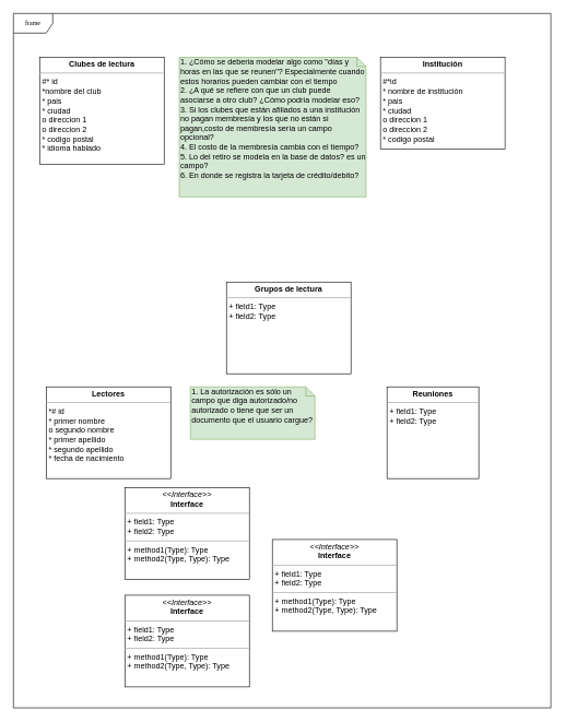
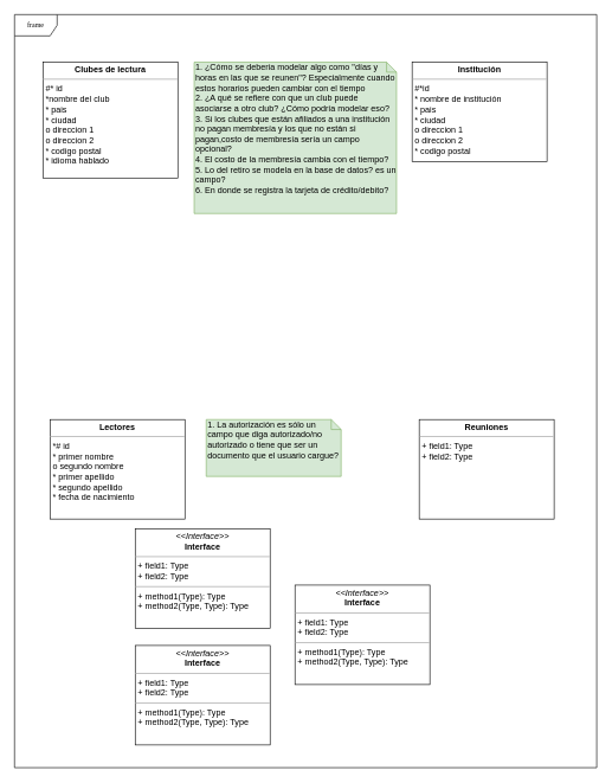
- <mxCell id="10" value="&lt;p style=&quot;margin: 0px ; margin-top: 4px ; text-align: center&quot;&gt;&lt;b&gt;Grupos de lectura&lt;/b&gt;&lt;/p&gt;&lt;hr size=&quot;1&quot;&gt;&lt;p style=&quot;margin: 0px ; margin-left: 4px&quot;&gt;+ field1: Type&lt;br&gt;+ field2: Type&lt;/p&gt;" style="verticalAlign=top;align=left;overflow=fill;fontSize=12;fontFamily=Helvetica;html=1;rounded=0;shadow=0;comic=0;labelBackgroundColor=none;strokeColor=#000000;strokeWidth=1;fillColor=#ffffff;" parent="1" vertex="1"><mxGeometry x="345" y="430" width="190" height="140" as="geometry" /></mxCell>
- <mxCell id="7" value="&lt;p style=&quot;margin: 0px ; margin-top: 4px ; text-align: center&quot;&gt;&lt;b&gt;Reuniones&lt;/b&gt;&lt;/p&gt;&lt;hr size=&quot;1&quot;&gt;&lt;p style=&quot;margin: 0px ; margin-left: 4px&quot;&gt;+ field1: Type&lt;br&gt;+ field2: Type&lt;/p&gt;&lt;p style=&quot;margin: 0px ; margin-left: 4px&quot;&gt;&lt;br&gt;&lt;/p&gt;" style="verticalAlign=top;align=left;overflow=fill;fontSize=12;fontFamily=Helvetica;html=1;rounded=0;shadow=0;comic=0;labelBackgroundColor=none;strokeColor=#000000;strokeWidth=1;fillColor=#ffffff;" parent="1" vertex="1"><mxGeometry x="590" y="590" width="140" height="140" as="geometry" /></mxCell>
+ <mxCell id="7" value="&lt;p style=&quot;margin: 0px ; margin-top: 4px ; text-align: center&quot;&gt;&lt;b&gt;Reuniones&lt;/b&gt;&lt;/p&gt;&lt;hr size=&quot;1&quot;&gt;&lt;p style=&quot;margin: 0px ; margin-left: 4px&quot;&gt;+ field1: Type&lt;br&gt;+ field2: Type&lt;/p&gt;&lt;p style=&quot;margin: 0px ; margin-left: 4px&quot;&gt;&lt;br&gt;&lt;/p&gt;" style="verticalAlign=top;align=left;overflow=fill;fontSize=12;fontFamily=Helvetica;html=1;rounded=0;shadow=0;comic=0;labelBackgroundColor=none;strokeColor=#000000;strokeWidth=1;fillColor=#ffffff;" parent="1" vertex="1"><mxGeometry x="590" y="590" width="190" height="140" as="geometry" /></mxCell>
